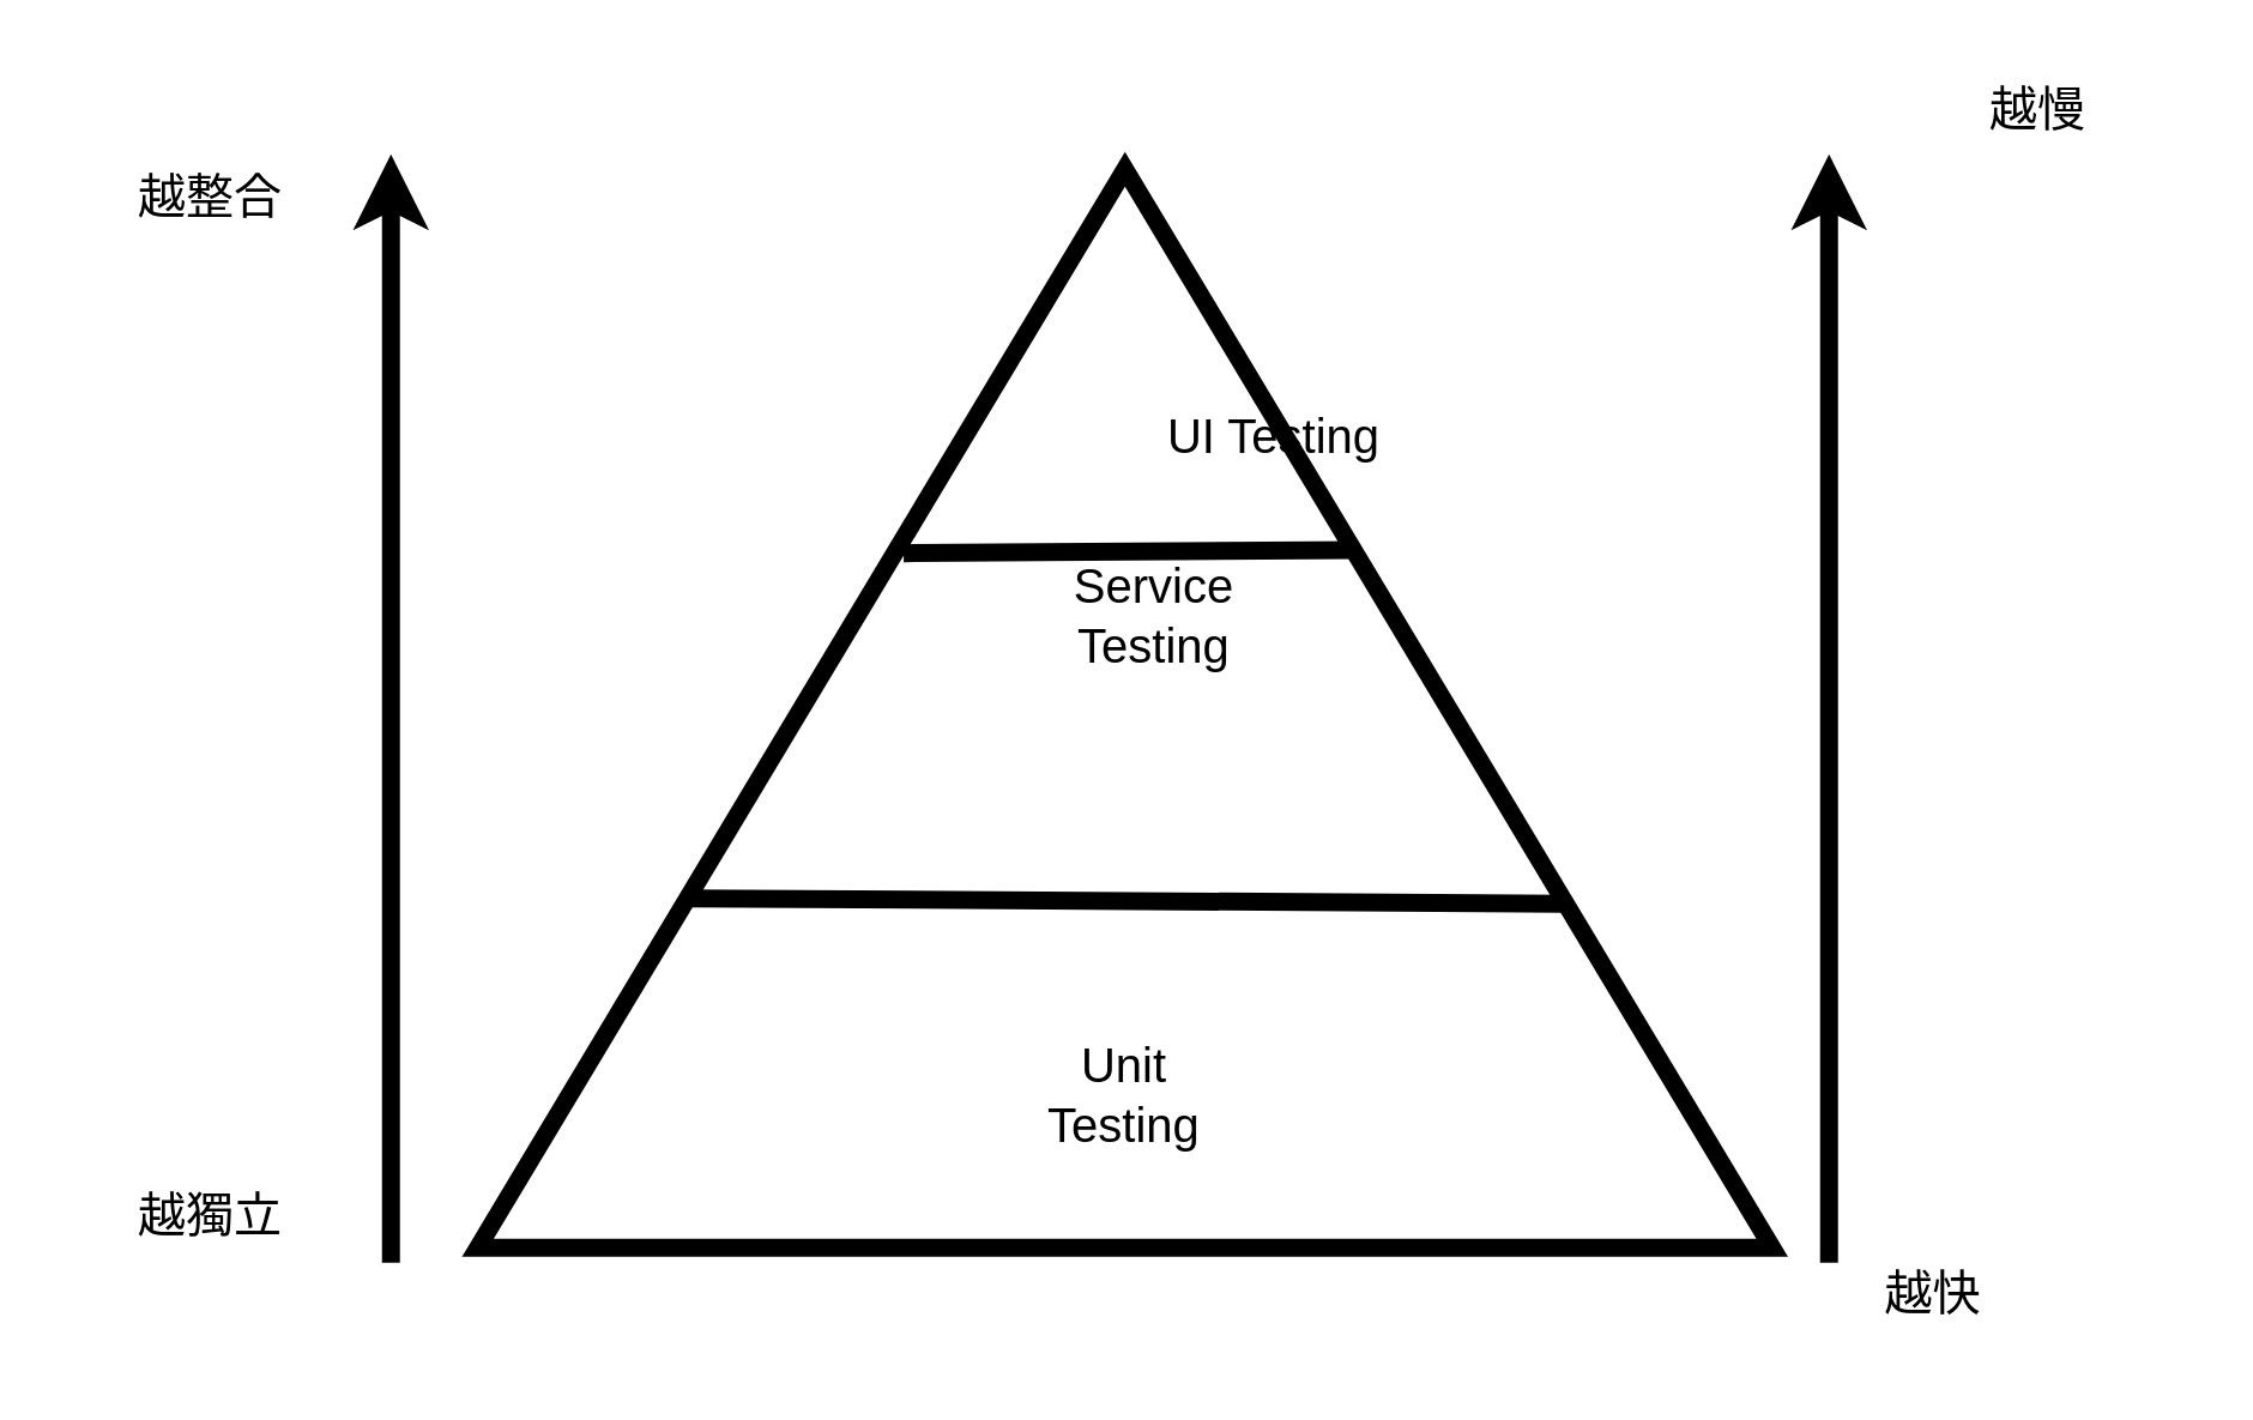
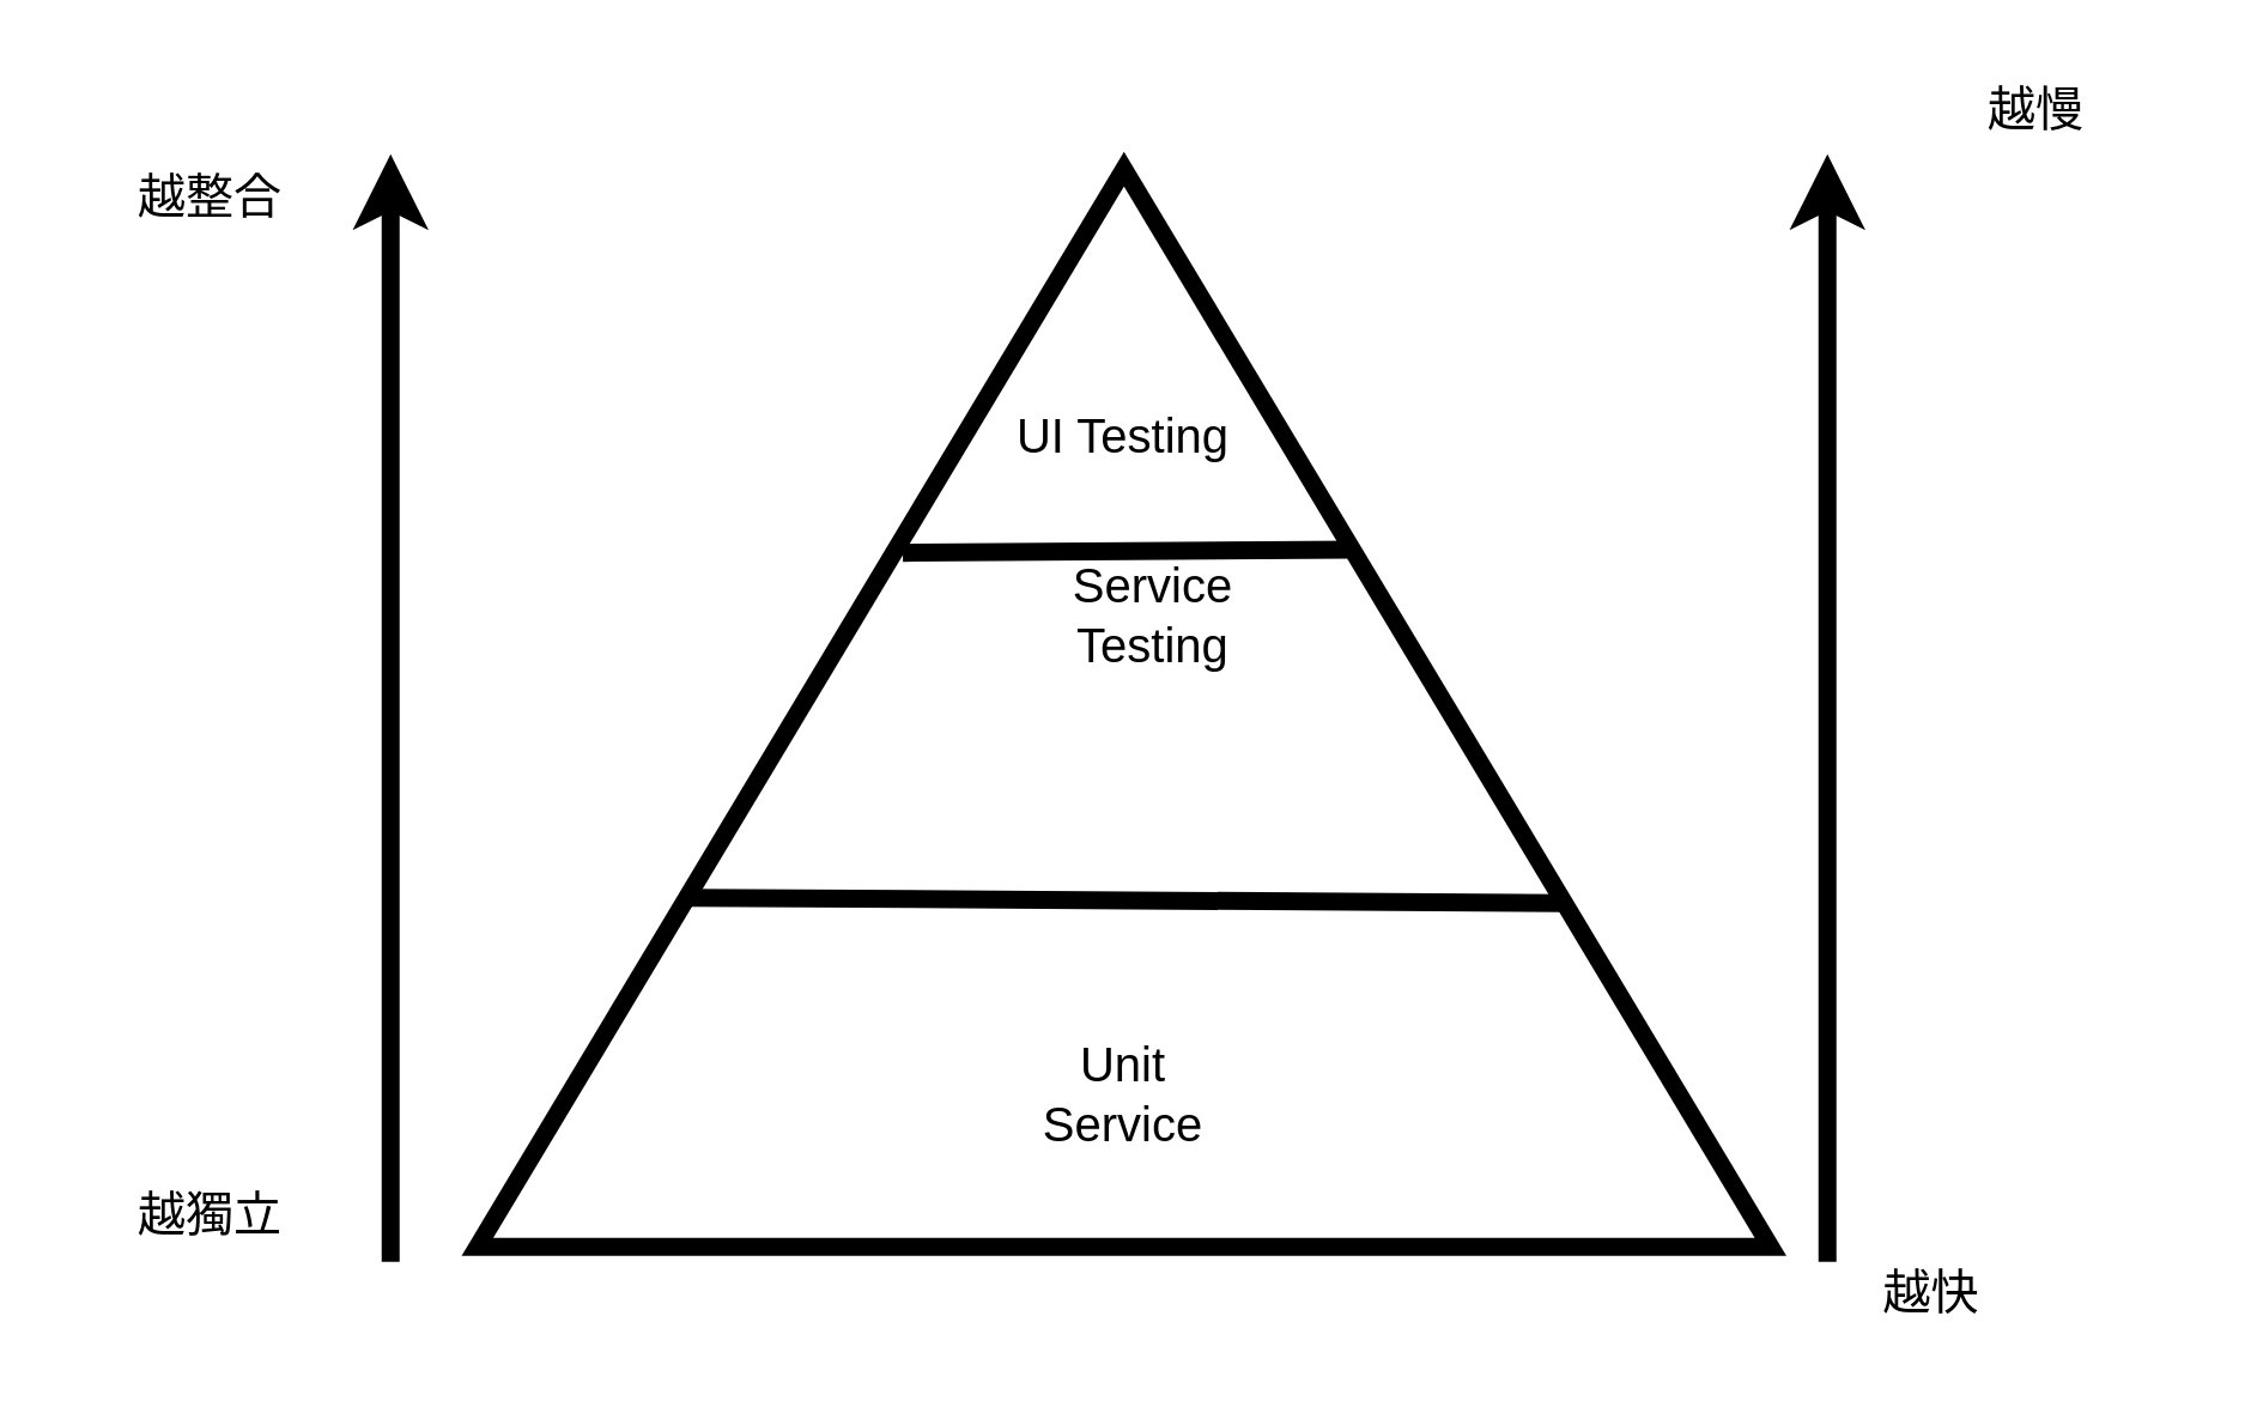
- <mxCell id="5" value="&lt;font style=&quot;font-size: 16px;&quot;&gt;UI Testing&lt;br&gt;&lt;/font&gt;" style="text;html=1;strokeColor=none;fillColor=none;align=center;verticalAlign=middle;whiteSpace=wrap;rounded=0;strokeWidth=6;" parent="1" vertex="1"><mxGeometry x="375" y="130" width="100" height="30" as="geometry" /></mxCell>
+ <mxCell id="5" value="&lt;font style=&quot;font-size: 16px;&quot;&gt;UI Testing&lt;br&gt;&lt;/font&gt;" style="text;html=1;strokeColor=none;fillColor=none;align=center;verticalAlign=middle;whiteSpace=wrap;rounded=0;strokeWidth=6;" parent="1" vertex="1"><mxGeometry x="325" y="130" width="100" height="30" as="geometry" /></mxCell>
- <mxCell id="7" value="&lt;font style=&quot;font-size: 16px;&quot;&gt;Unit&lt;br&gt;Testing&lt;br&gt;&lt;/font&gt;" style="text;html=1;strokeColor=none;fillColor=none;align=center;verticalAlign=middle;whiteSpace=wrap;rounded=0;strokeWidth=6;" parent="1" vertex="1"><mxGeometry x="325" y="350" width="100" height="30" as="geometry" /></mxCell>
+ <mxCell id="7" value="&lt;font style=&quot;font-size: 16px;&quot;&gt;Unit&lt;br&gt;Service&lt;br&gt;&lt;/font&gt;" style="text;html=1;strokeColor=none;fillColor=none;align=center;verticalAlign=middle;whiteSpace=wrap;rounded=0;strokeWidth=6;" parent="1" vertex="1"><mxGeometry x="325" y="350" width="100" height="30" as="geometry" /></mxCell>
